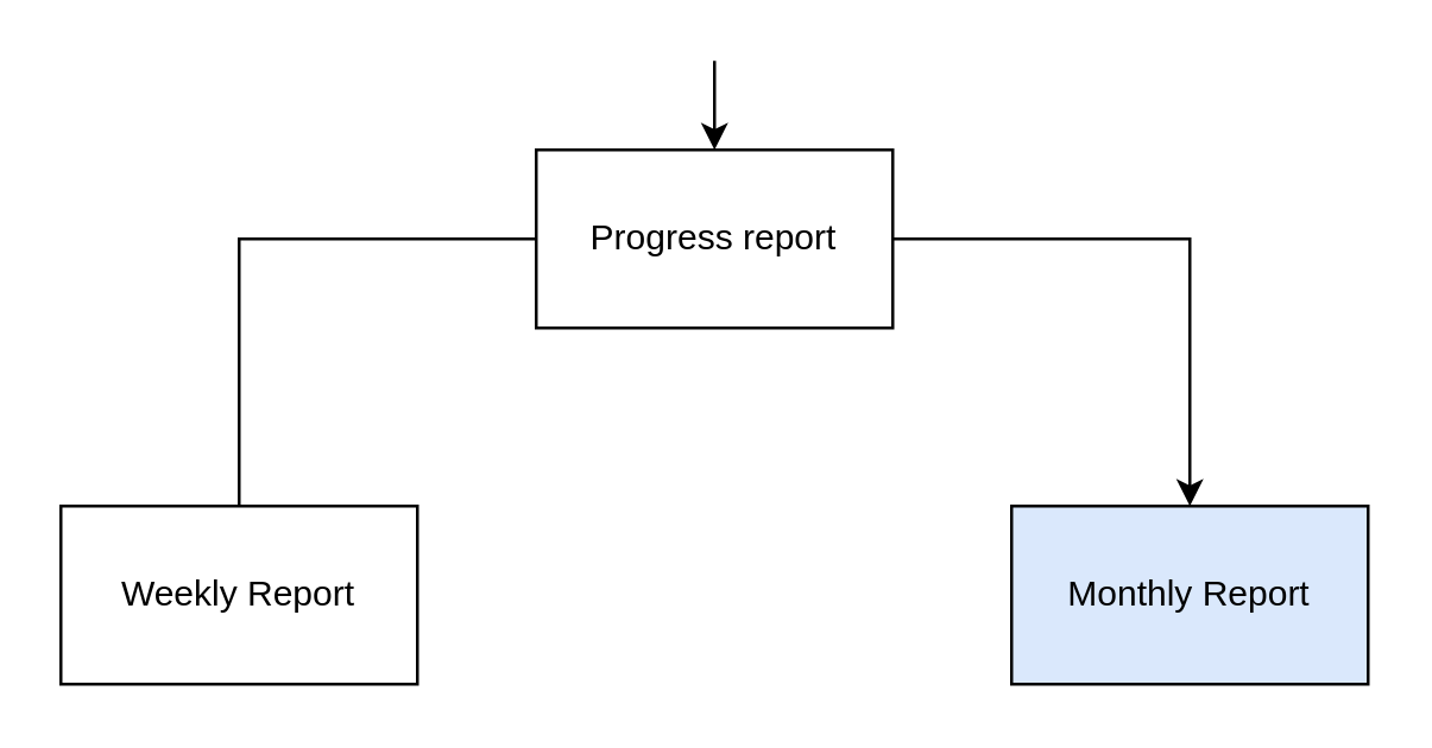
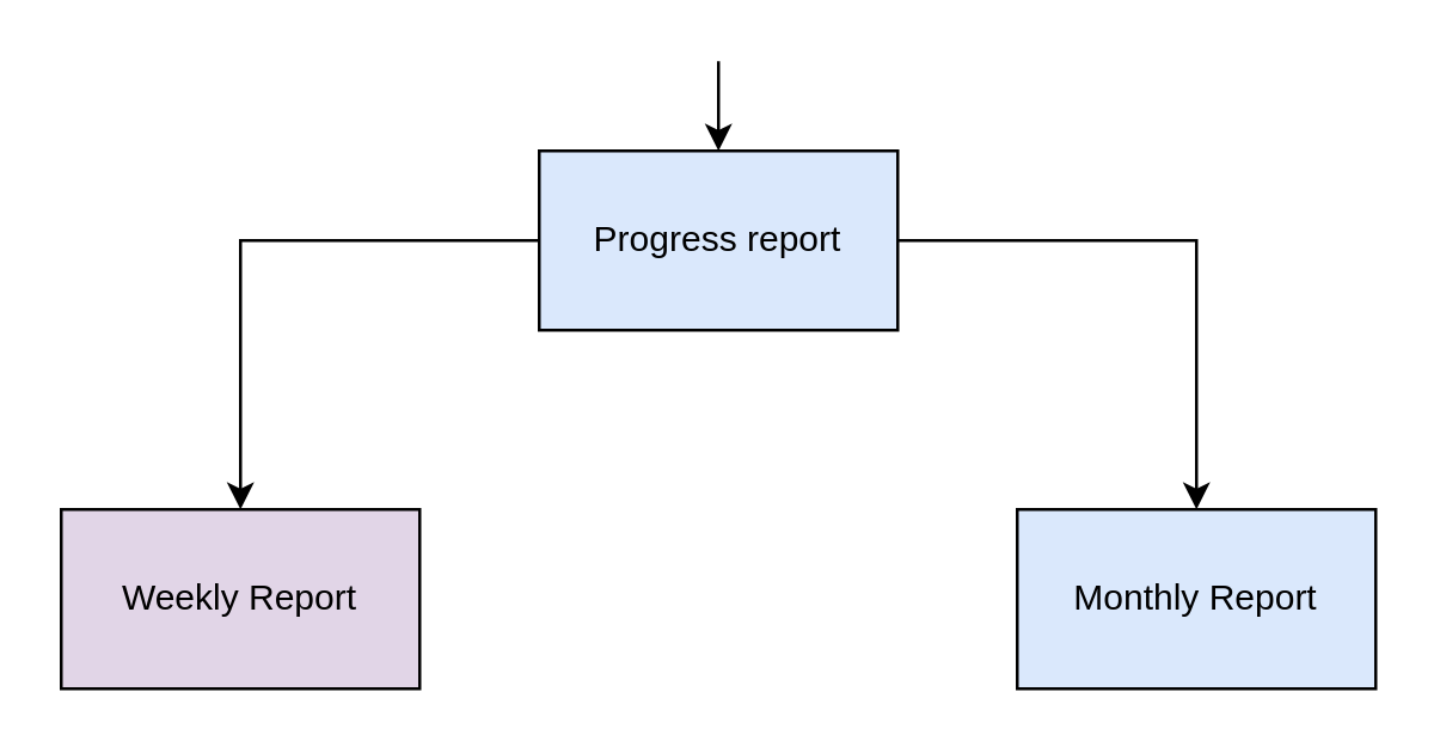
- <mxCell id="5" value="Progress report" style="rounded=0;whiteSpace=wrap;html=1;" vertex="1" parent="1"><mxGeometry x="180" y="50" width="120" height="60" as="geometry" /></mxCell>
+ <mxCell id="5" value="Progress report" style="rounded=0;whiteSpace=wrap;html=1;fillColor=#dae8fc;" vertex="1" parent="1"><mxGeometry x="180" y="50" width="120" height="60" as="geometry" /></mxCell>
- <mxCell id="2" style="edgeStyle=orthogonalEdgeStyle;rounded=0;orthogonalLoop=1;jettySize=auto;html=1;exitX=0;exitY=0.5;exitDx=0;exitDy=0;entryX=0.5;entryY=0;entryDx=0;entryDy=0;endArrow=none;" edge="1" parent="1" source="5" target="6"><mxGeometry relative="1" as="geometry" /></mxCell>
+ <mxCell id="2" style="edgeStyle=orthogonalEdgeStyle;rounded=0;orthogonalLoop=1;jettySize=auto;html=1;exitX=0;exitY=0.5;exitDx=0;exitDy=0;entryX=0.5;entryY=0;entryDx=0;entryDy=0;" edge="1" parent="1" source="5" target="6"><mxGeometry relative="1" as="geometry" /></mxCell>
- <mxCell id="6" value="Weekly Report" style="rounded=0;whiteSpace=wrap;html=1;" vertex="1" parent="1"><mxGeometry x="20" y="170" width="120" height="60" as="geometry" /></mxCell>
+ <mxCell id="6" value="Weekly Report" style="rounded=0;whiteSpace=wrap;html=1;fillColor=#e1d5e7;" vertex="1" parent="1"><mxGeometry x="20" y="170" width="120" height="60" as="geometry" /></mxCell>
